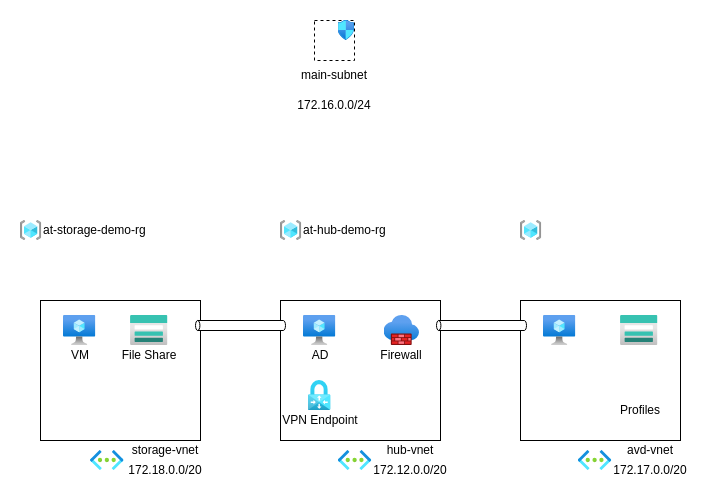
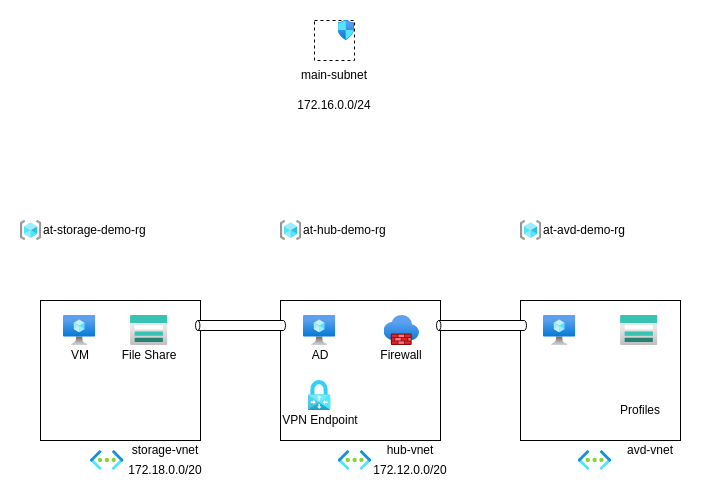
+ <mxCell id="38" value="&lt;p&gt;at-avd-demo-rg&lt;/p&gt;" style="text;html=1;strokeColor=none;fillColor=none;align=left;verticalAlign=middle;rounded=0;" vertex="1" parent="1"><mxGeometry x="541.25" y="220" width="78.75" height="20" as="geometry" /></mxCell>
- <mxCell id="17" value="172.17.0.0/20" style="text;html=1;strokeColor=none;fillColor=none;align=center;verticalAlign=middle;whiteSpace=wrap;rounded=0;" vertex="1" parent="1"><mxGeometry x="620" y="460" width="60" height="20" as="geometry" /></mxCell>
